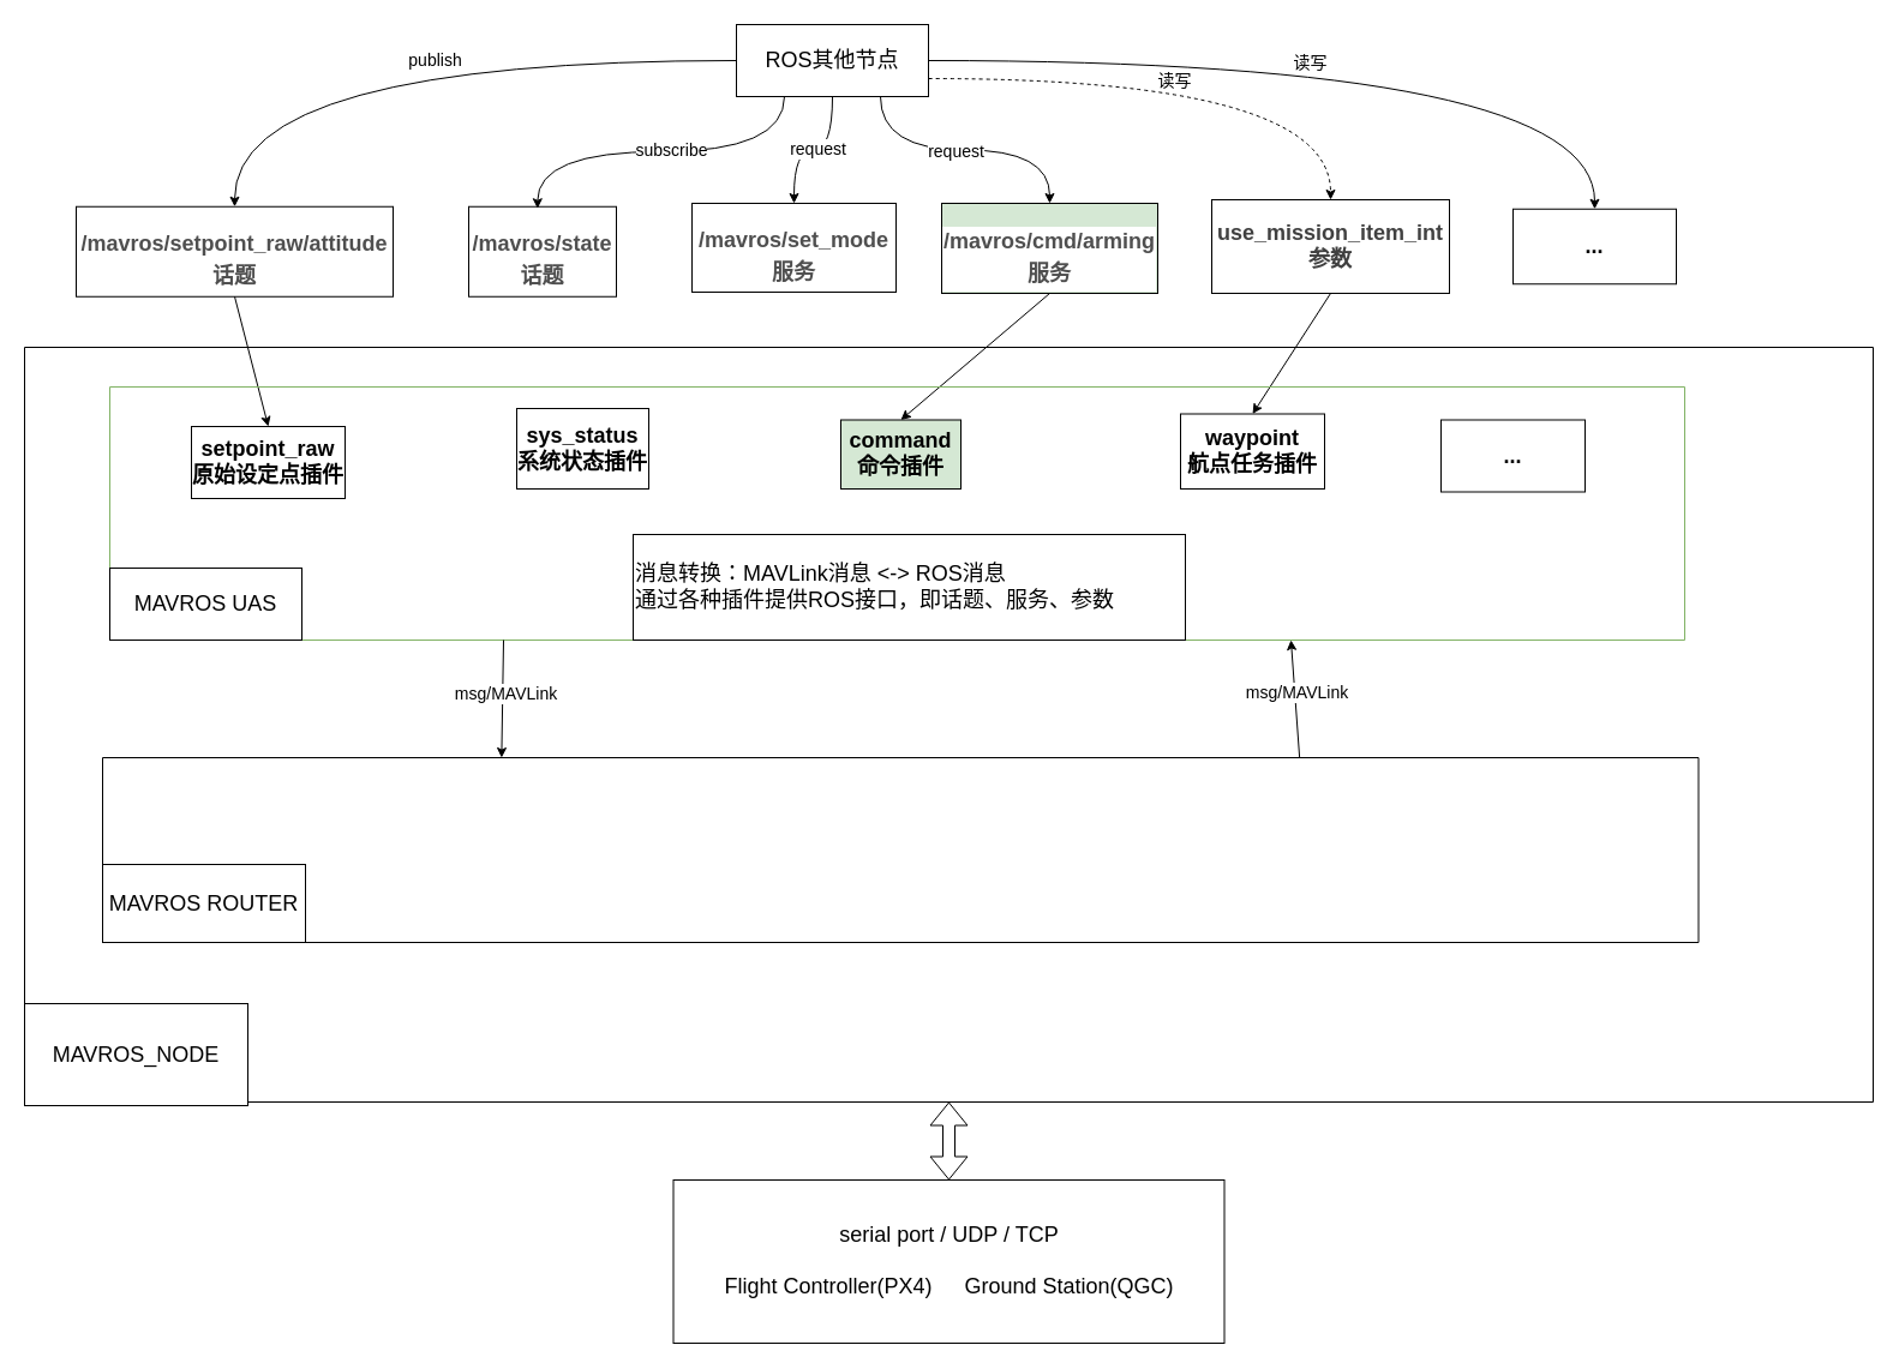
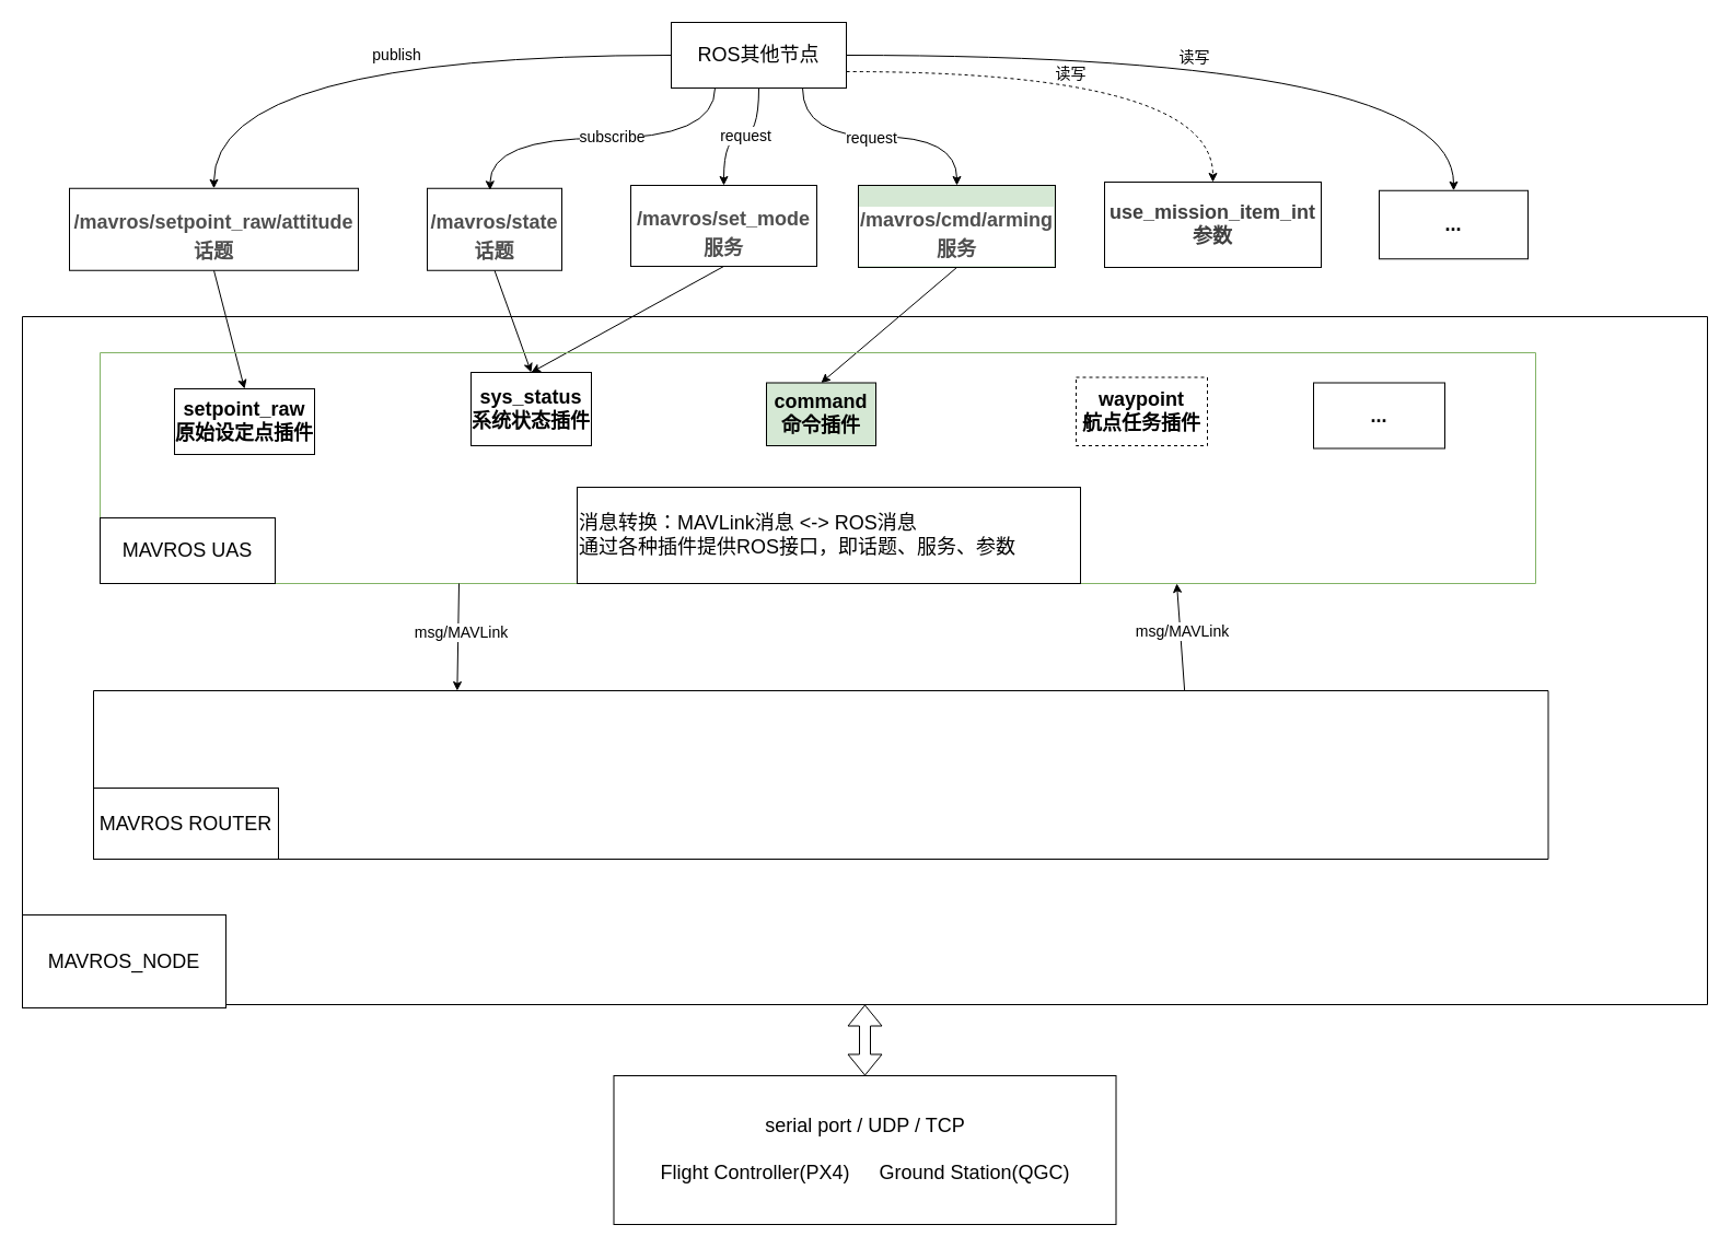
+ <mxCell id="23" value="" style="endArrow=classic;html=1;rounded=0;exitX=0.5;exitY=1;exitDx=0;exitDy=0;entryX=0.5;entryY=0;entryDx=0;entryDy=0;" parent="1" source="6" target="29" edge="1"><mxGeometry width="50" height="50" relative="1" as="geometry"><mxPoint x="611" y="324" as="sourcePoint" /><mxPoint x="661" y="274" as="targetPoint" /></mxGeometry></mxCell>
+ <mxCell id="22" value="" style="endArrow=classic;html=1;rounded=0;exitX=0.5;exitY=1;exitDx=0;exitDy=0;entryX=0.5;entryY=0;entryDx=0;entryDy=0;" parent="1" source="3" target="29" edge="1"><mxGeometry width="50" height="50" relative="1" as="geometry"><mxPoint x="827" y="501" as="sourcePoint" /><mxPoint x="877" y="451" as="targetPoint" /></mxGeometry></mxCell>
- <mxCell id="25" value="" style="endArrow=classic;html=1;rounded=0;exitX=0.5;exitY=1;exitDx=0;exitDy=0;entryX=0.5;entryY=0;entryDx=0;entryDy=0;" parent="1" source="7" target="31" edge="1"><mxGeometry width="50" height="50" relative="1" as="geometry"><mxPoint x="827" y="501" as="sourcePoint" /><mxPoint x="877" y="451" as="targetPoint" /><Array as="points" /></mxGeometry></mxCell>
- <mxCell id="31" value="&lt;font style=&quot;font-size: 18px;&quot;&gt;&lt;b&gt;waypoint&lt;/b&gt;&lt;/font&gt;&lt;div&gt;&lt;font style=&quot;font-size: 18px;&quot;&gt;&lt;b&gt;航点任务插件&lt;/b&gt;&lt;/font&gt;&lt;/div&gt;" style="whiteSpace=wrap;html=1;" parent="27" vertex="1"><mxGeometry x="892" y="22.5" width="120" height="62.5" as="geometry" /></mxCell>
+ <mxCell id="31" value="&lt;font style=&quot;font-size: 18px;&quot;&gt;&lt;b&gt;waypoint&lt;/b&gt;&lt;/font&gt;&lt;div&gt;&lt;font style=&quot;font-size: 18px;&quot;&gt;&lt;b&gt;航点任务插件&lt;/b&gt;&lt;/font&gt;&lt;/div&gt;" style="whiteSpace=wrap;html=1;dashed=1;" parent="27" vertex="1"><mxGeometry x="892" y="22.5" width="120" height="62.5" as="geometry" /></mxCell>
